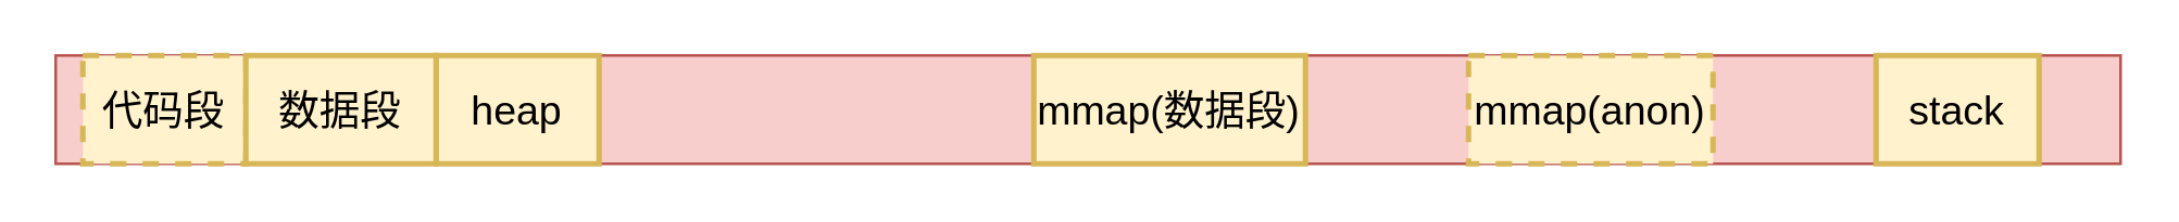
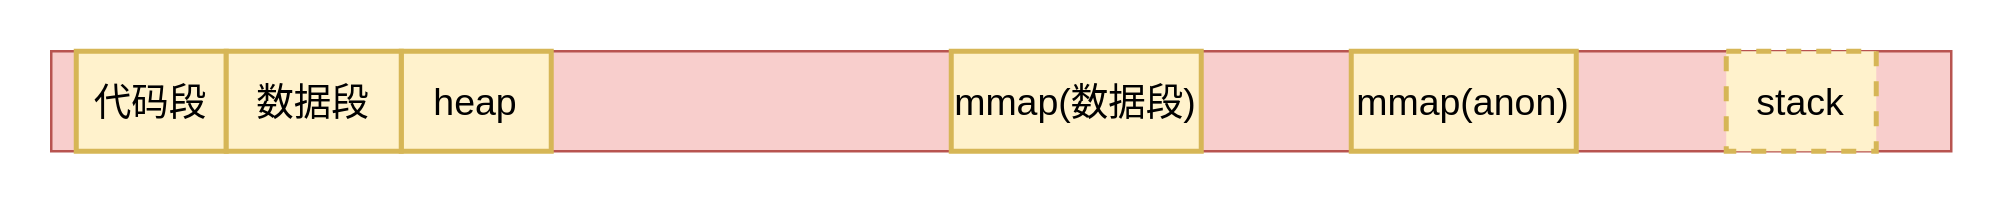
- <mxCell id="3" value="代码段" style="rounded=0;whiteSpace=wrap;html=1;fillColor=#fff2cc;strokeColor=#d6b656;fontSize=15;gradientColor=none;strokeWidth=2;glass=0;sketch=0;shadow=0;dashed=1;" parent="1" vertex="1"><mxGeometry x="30" y="20" width="60" height="40" as="geometry" /></mxCell>
+ <mxCell id="3" value="代码段" style="rounded=0;whiteSpace=wrap;html=1;fillColor=#fff2cc;strokeColor=#d6b656;fontSize=15;gradientColor=none;strokeWidth=2;glass=0;sketch=0;shadow=0;" parent="1" vertex="1"><mxGeometry x="30" y="20" width="60" height="40" as="geometry" /></mxCell>
- <mxCell id="8" value="mmap(anon)" style="rounded=0;whiteSpace=wrap;html=1;fillColor=#fff2cc;strokeColor=#d6b656;fontSize=15;gradientColor=none;strokeWidth=2;glass=0;sketch=0;shadow=0;dashed=1;" parent="1" vertex="1"><mxGeometry x="540" y="20" width="90" height="40" as="geometry" /></mxCell>
+ <mxCell id="8" value="mmap(anon)" style="rounded=0;whiteSpace=wrap;html=1;fillColor=#fff2cc;strokeColor=#d6b656;fontSize=15;gradientColor=none;strokeWidth=2;glass=0;sketch=0;shadow=0;" parent="1" vertex="1"><mxGeometry x="540" y="20" width="90" height="40" as="geometry" /></mxCell>
- <mxCell id="6" value="stack" style="rounded=0;whiteSpace=wrap;html=1;fillColor=#fff2cc;strokeColor=#d6b656;fontSize=15;gradientColor=none;strokeWidth=2;glass=0;sketch=0;shadow=0;" parent="1" vertex="1"><mxGeometry x="690" y="20" width="60" height="40" as="geometry" /></mxCell>
+ <mxCell id="6" value="stack" style="rounded=0;whiteSpace=wrap;html=1;fillColor=#fff2cc;strokeColor=#d6b656;fontSize=15;gradientColor=none;strokeWidth=2;glass=0;sketch=0;shadow=0;dashed=1;" parent="1" vertex="1"><mxGeometry x="690" y="20" width="60" height="40" as="geometry" /></mxCell>
